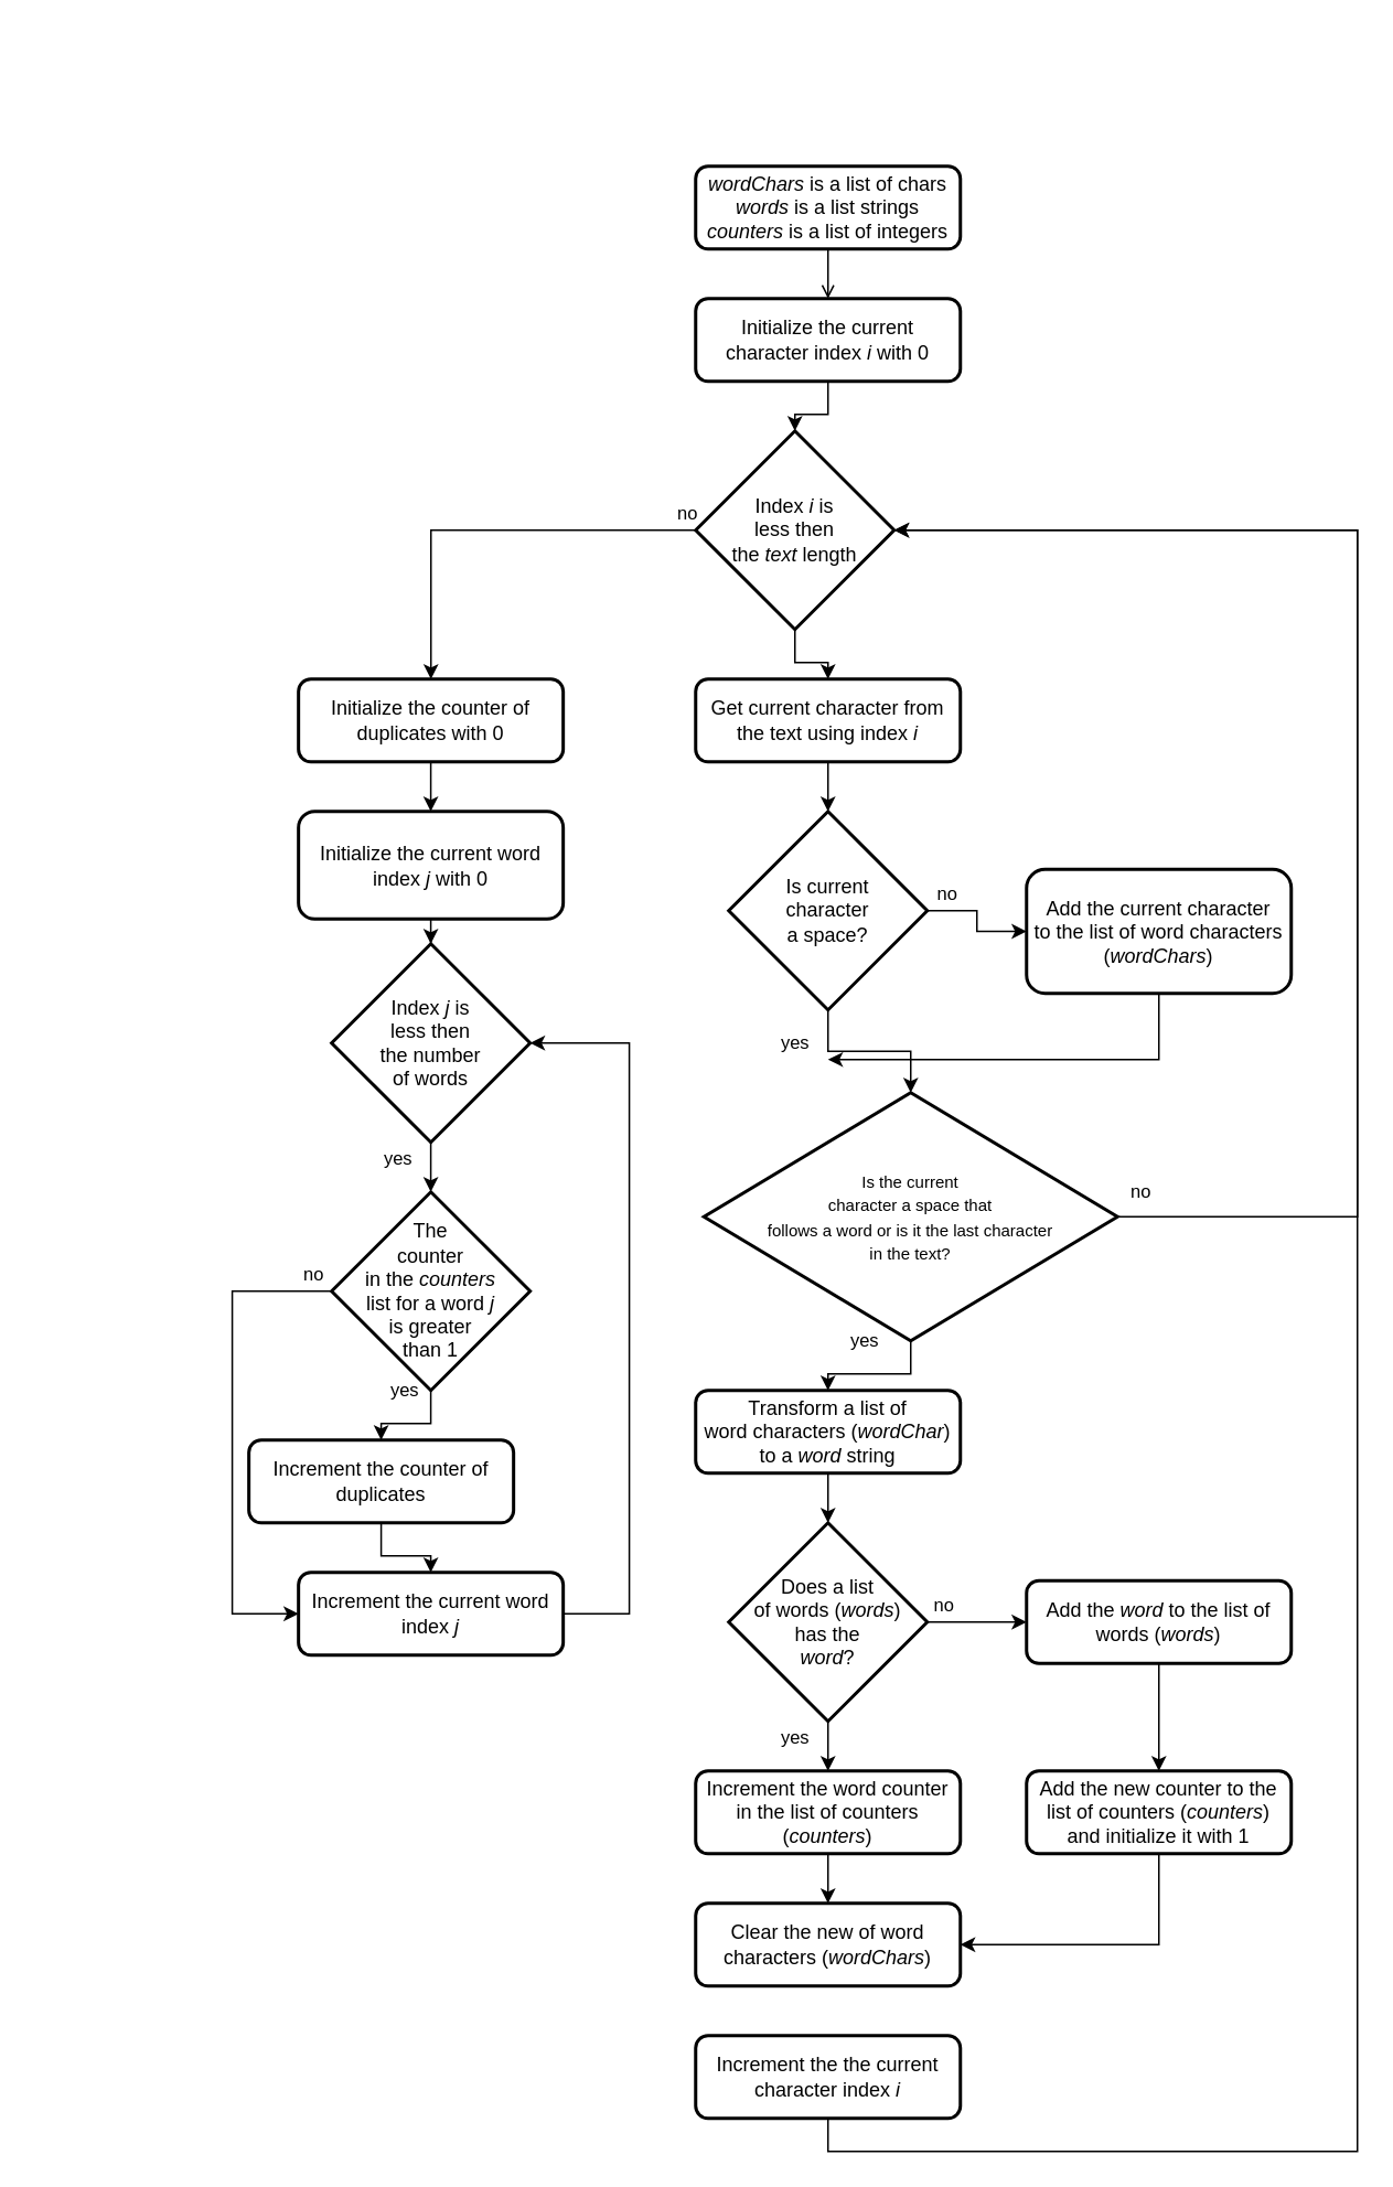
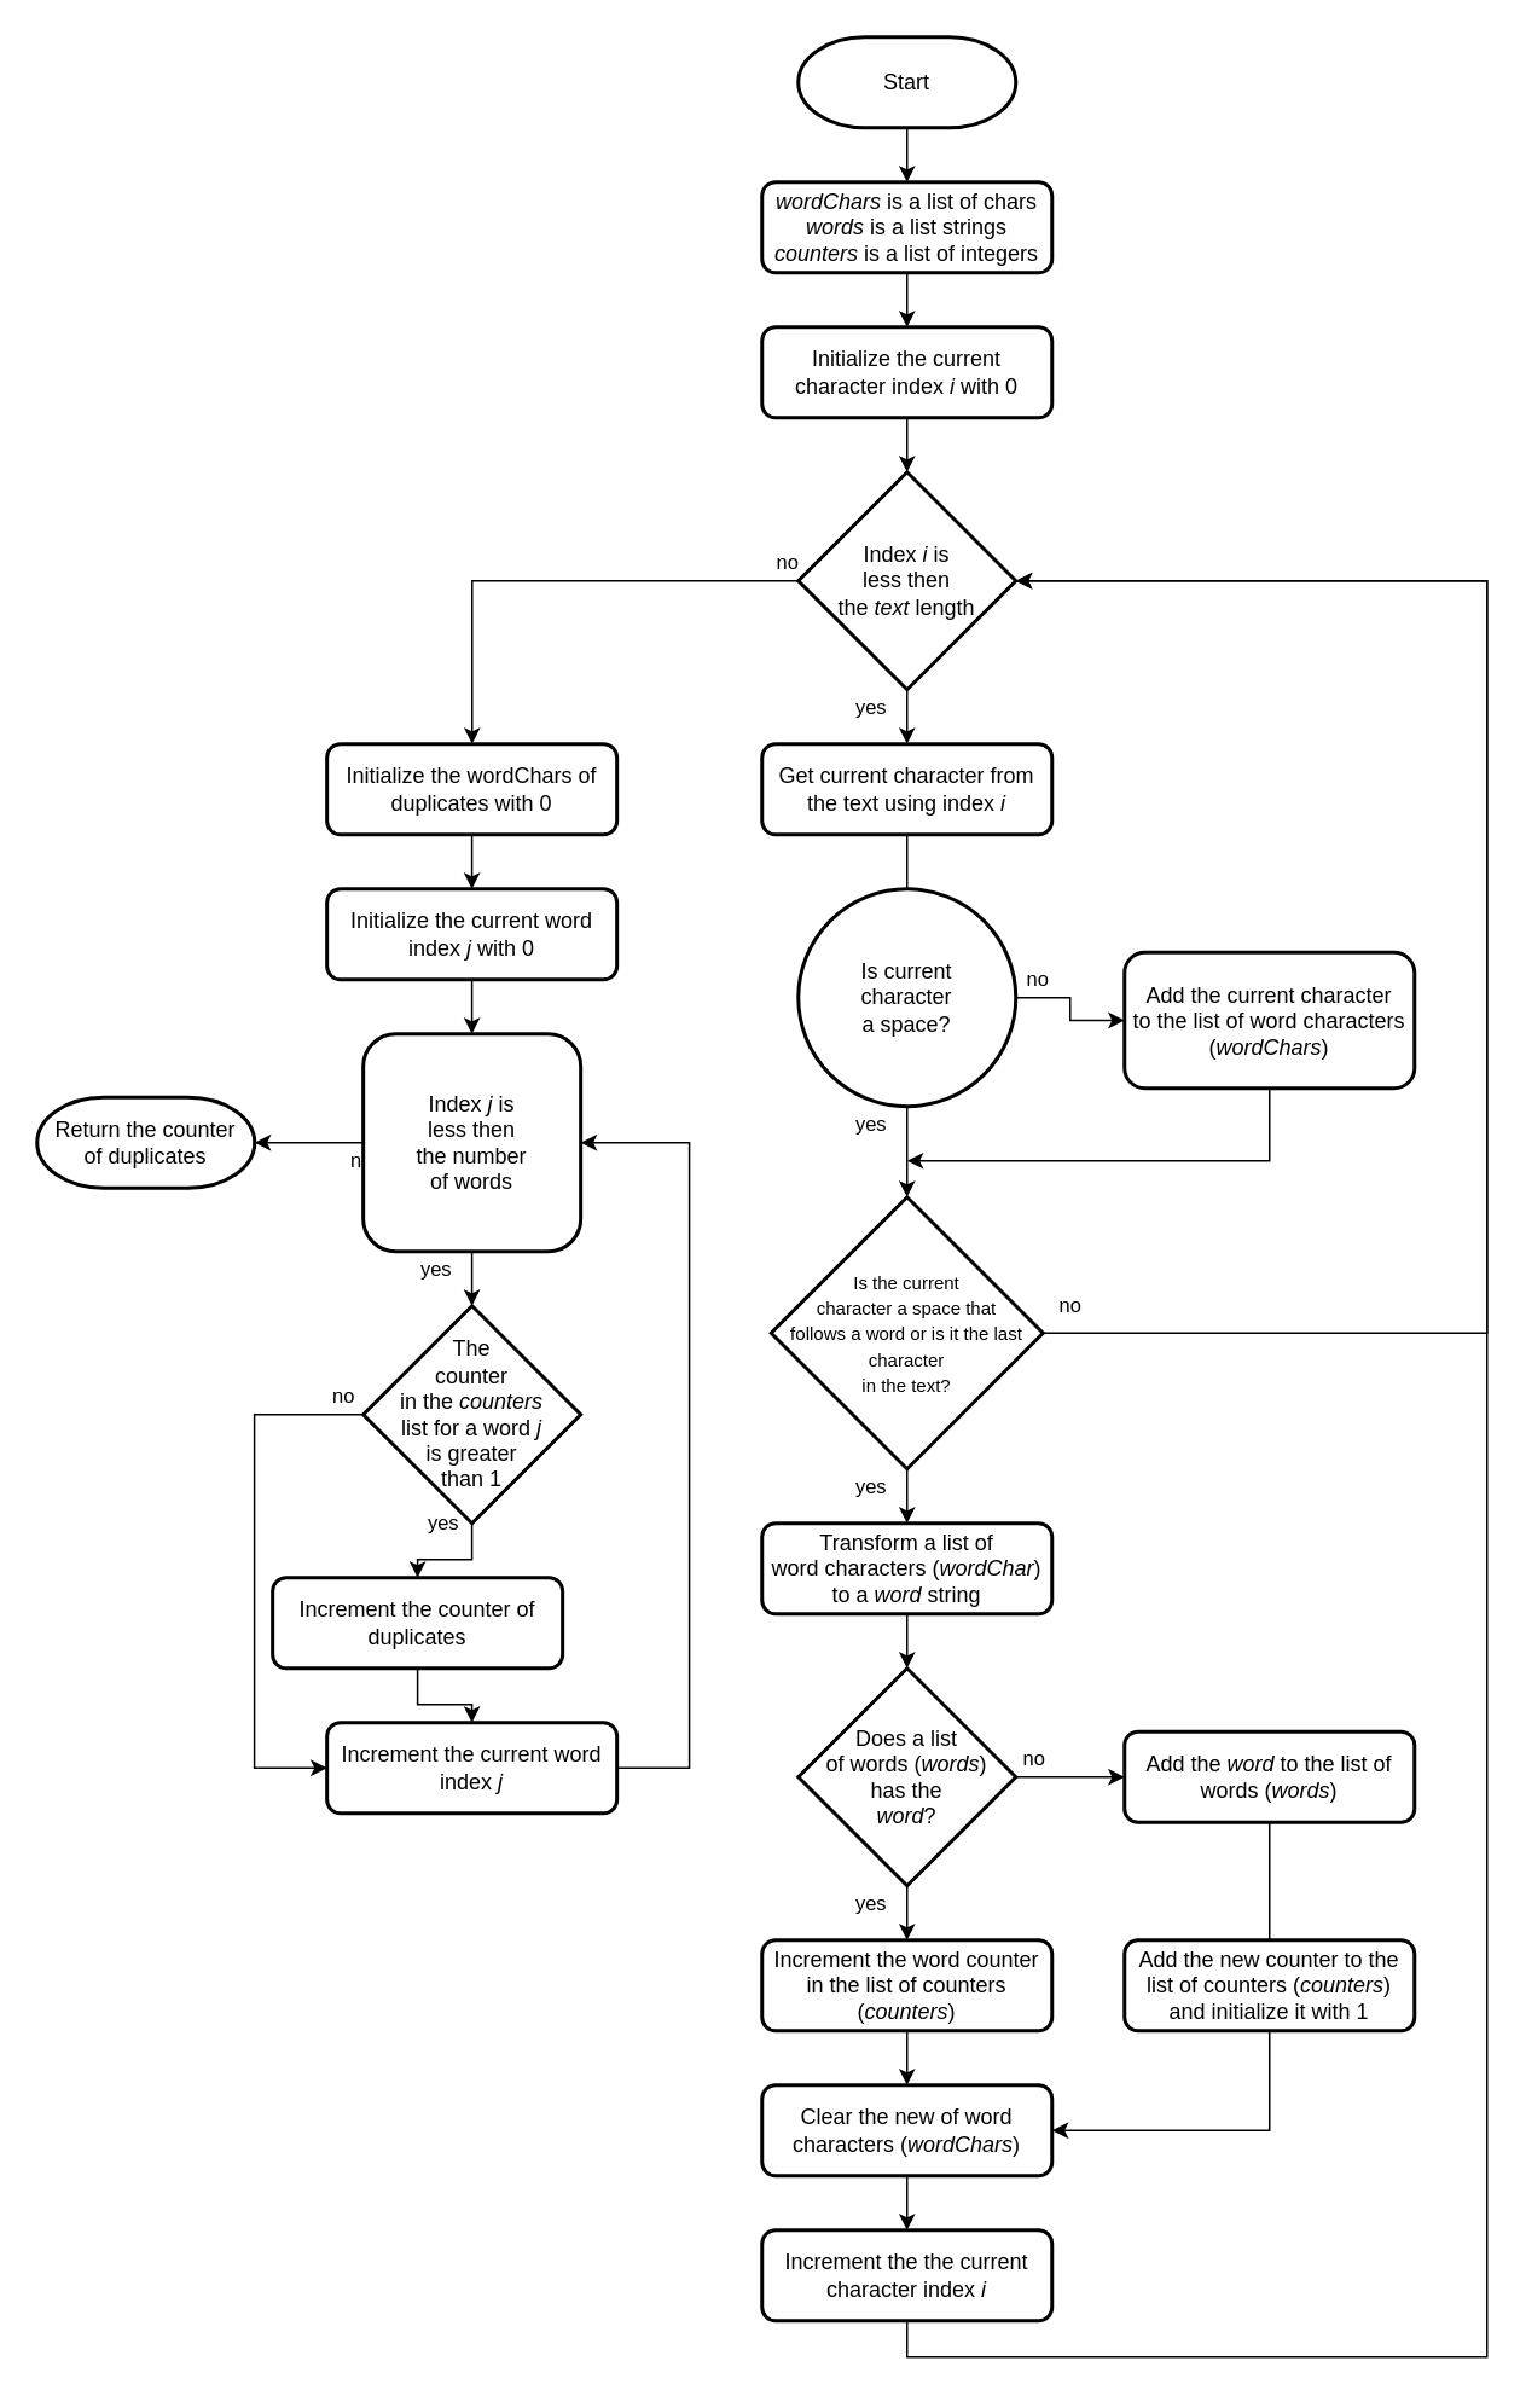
+ <mxCell id="3" value="Start" style="strokeWidth=2;html=1;shape=mxgraph.flowchart.terminator;whiteSpace=wrap;" parent="1" vertex="1"><mxGeometry x="440" y="20" width="120" height="50" as="geometry" /></mxCell>
+ <mxCell id="2" style="edgeStyle=orthogonalEdgeStyle;rounded=0;orthogonalLoop=1;jettySize=auto;html=1;" parent="1" source="3" target="11" edge="1"><mxGeometry relative="1" as="geometry" /></mxCell>
- <mxCell id="4" style="edgeStyle=orthogonalEdgeStyle;rounded=0;orthogonalLoop=1;jettySize=auto;html=1;endArrow=open;" parent="1" source="11" target="10" edge="1"><mxGeometry relative="1" as="geometry"><mxPoint x="500" y="230" as="sourcePoint" /></mxGeometry></mxCell>
+ <mxCell id="4" style="edgeStyle=orthogonalEdgeStyle;rounded=0;orthogonalLoop=1;jettySize=auto;html=1;" parent="1" source="11" target="10" edge="1"><mxGeometry relative="1" as="geometry"><mxPoint x="500" y="230" as="sourcePoint" /></mxGeometry></mxCell>
- <mxCell id="7" value="Index &lt;i&gt;i&lt;/i&gt; is&lt;br&gt;less then&lt;br&gt;the &lt;i&gt;text&lt;/i&gt; length" style="rhombus;whiteSpace=wrap;html=1;rounded=0;strokeWidth=2;" parent="1" vertex="1"><mxGeometry x="420" y="260" width="120" height="120" as="geometry" /></mxCell>
+ <mxCell id="7" value="Index &lt;i&gt;i&lt;/i&gt; is&lt;br&gt;less then&lt;br&gt;the &lt;i&gt;text&lt;/i&gt; length" style="rhombus;whiteSpace=wrap;html=1;rounded=0;strokeWidth=2;" parent="1" vertex="1"><mxGeometry x="440" y="260" width="120" height="120" as="geometry" /></mxCell>
- <mxCell id="37" value="Initialize the counter of duplicates with&amp;nbsp;0" style="rounded=1;whiteSpace=wrap;html=1;strokeWidth=2;" vertex="1" parent="1"><mxGeometry x="179.94" y="410" width="160" height="50" as="geometry" /></mxCell>
+ <mxCell id="37" value="Initialize the wordChars of duplicates with&amp;nbsp;0" style="rounded=1;whiteSpace=wrap;html=1;strokeWidth=2;" vertex="1" parent="1"><mxGeometry x="179.94" y="410" width="160" height="50" as="geometry" /></mxCell>
- <mxCell id="15" style="edgeStyle=orthogonalEdgeStyle;rounded=0;orthogonalLoop=1;jettySize=auto;html=1;" edge="1" parent="1" source="16" target="14"><mxGeometry relative="1" as="geometry" /></mxCell>
+ <mxCell id="15" style="edgeStyle=orthogonalEdgeStyle;rounded=0;orthogonalLoop=1;jettySize=auto;html=1;endArrow=none;" edge="1" parent="1" source="16" target="14"><mxGeometry relative="1" as="geometry" /></mxCell>
- <mxCell id="39" value="Initialize the current word index &lt;i&gt;j&lt;/i&gt; with 0" style="rounded=1;whiteSpace=wrap;html=1;strokeWidth=2;" vertex="1" parent="1"><mxGeometry x="179.94" y="490" width="160" height="65" as="geometry" /></mxCell>
+ <mxCell id="39" value="Initialize the current word index &lt;i&gt;j&lt;/i&gt; with 0" style="rounded=1;whiteSpace=wrap;html=1;strokeWidth=2;" vertex="1" parent="1"><mxGeometry x="179.94" y="490" width="160" height="50" as="geometry" /></mxCell>
- <mxCell id="14" value="Is current&lt;br&gt;character&lt;br&gt;a space?" style="rhombus;whiteSpace=wrap;html=1;rounded=0;strokeWidth=2;" vertex="1" parent="1"><mxGeometry x="440" y="490" width="120" height="120" as="geometry" /></mxCell>
+ <mxCell id="14" value="Is current&lt;br&gt;character&lt;br&gt;a space?" style="ellipse;whiteSpace=wrap;html=1;strokeWidth=2;" vertex="1" parent="1"><mxGeometry x="440" y="490" width="120" height="120" as="geometry" /></mxCell>
+ <mxCell id="8" value="Return the counter&lt;br&gt;of duplicates" style="strokeWidth=2;html=1;shape=mxgraph.flowchart.terminator;whiteSpace=wrap;" parent="1" vertex="1"><mxGeometry x="20" y="605" width="120" height="50" as="geometry" /></mxCell>
+ <mxCell id="41" value="no" style="edgeStyle=orthogonalEdgeStyle;rounded=0;orthogonalLoop=1;jettySize=auto;html=1;fontSize=11;" edge="1" parent="1" source="42" target="8"><mxGeometry x="-0.958" y="10" relative="1" as="geometry"><Array as="points"><mxPoint x="100" y="630" /><mxPoint x="100" y="630" /></Array><mxPoint as="offset" /></mxGeometry></mxCell>
- <mxCell id="42" value="Index &lt;i&gt;j&lt;/i&gt;&amp;nbsp;is&lt;br&gt;less then&lt;br&gt;the number&lt;br&gt;of words" style="rhombus;whiteSpace=wrap;html=1;rounded=0;strokeWidth=2;" vertex="1" parent="1"><mxGeometry x="199.94" y="570" width="120" height="120" as="geometry" /></mxCell>
+ <mxCell id="42" value="Index &lt;i&gt;j&lt;/i&gt;&amp;nbsp;is&lt;br&gt;less then&lt;br&gt;the number&lt;br&gt;of words" style="whiteSpace=wrap;html=1;strokeWidth=2;rounded=1;" vertex="1" parent="1"><mxGeometry x="199.94" y="570" width="120" height="120" as="geometry" /></mxCell>
- <mxCell id="21" value="&lt;font style=&quot;font-size: 10px;&quot;&gt;Is the current&lt;br&gt;character a space that&lt;br&gt;follows a word or is it the last character&lt;br&gt;in the text?&lt;/font&gt;" style="rhombus;whiteSpace=wrap;html=1;rounded=0;strokeWidth=2;" vertex="1" parent="1"><mxGeometry x="425" y="660" width="250" height="150" as="geometry" /></mxCell>
+ <mxCell id="21" value="&lt;font style=&quot;font-size: 10px;&quot;&gt;Is the current&lt;br&gt;character a space that&lt;br&gt;follows a word or is it the last character&lt;br&gt;in the text?&lt;/font&gt;" style="rhombus;whiteSpace=wrap;html=1;rounded=0;strokeWidth=2;" vertex="1" parent="1"><mxGeometry x="425" y="660" width="150" height="150" as="geometry" /></mxCell>
- <mxCell id="27" style="edgeStyle=orthogonalEdgeStyle;rounded=0;orthogonalLoop=1;jettySize=auto;html=1;fontSize=10;" edge="1" parent="1" source="28" target="30"><mxGeometry relative="1" as="geometry" /></mxCell>
+ <mxCell id="27" style="edgeStyle=orthogonalEdgeStyle;rounded=0;orthogonalLoop=1;jettySize=auto;html=1;fontSize=10;endArrow=none;" edge="1" parent="1" source="28" target="30"><mxGeometry relative="1" as="geometry" /></mxCell>
+ <mxCell id="34" style="edgeStyle=orthogonalEdgeStyle;rounded=0;orthogonalLoop=1;jettySize=auto;html=1;fontSize=11;" edge="1" parent="1" source="35" target="48"><mxGeometry relative="1" as="geometry" /></mxCell>
